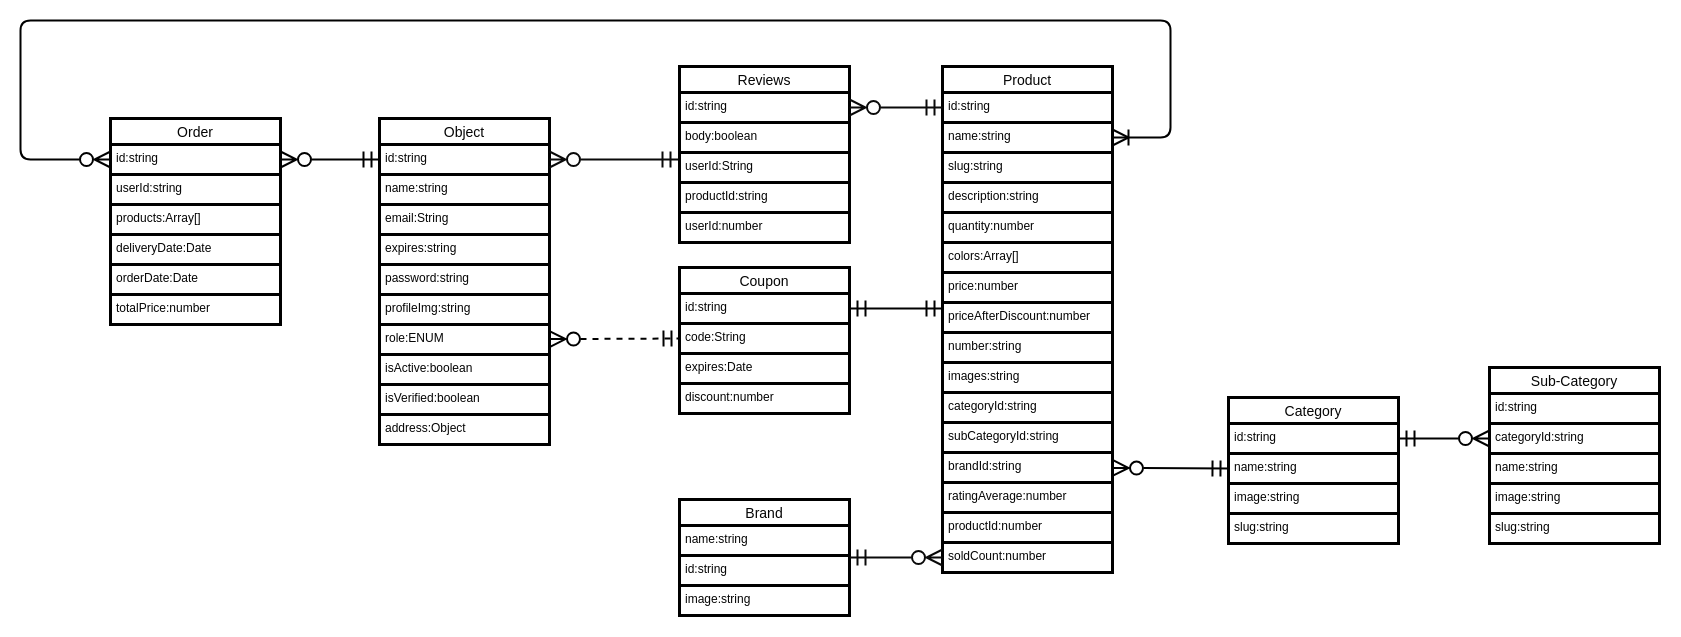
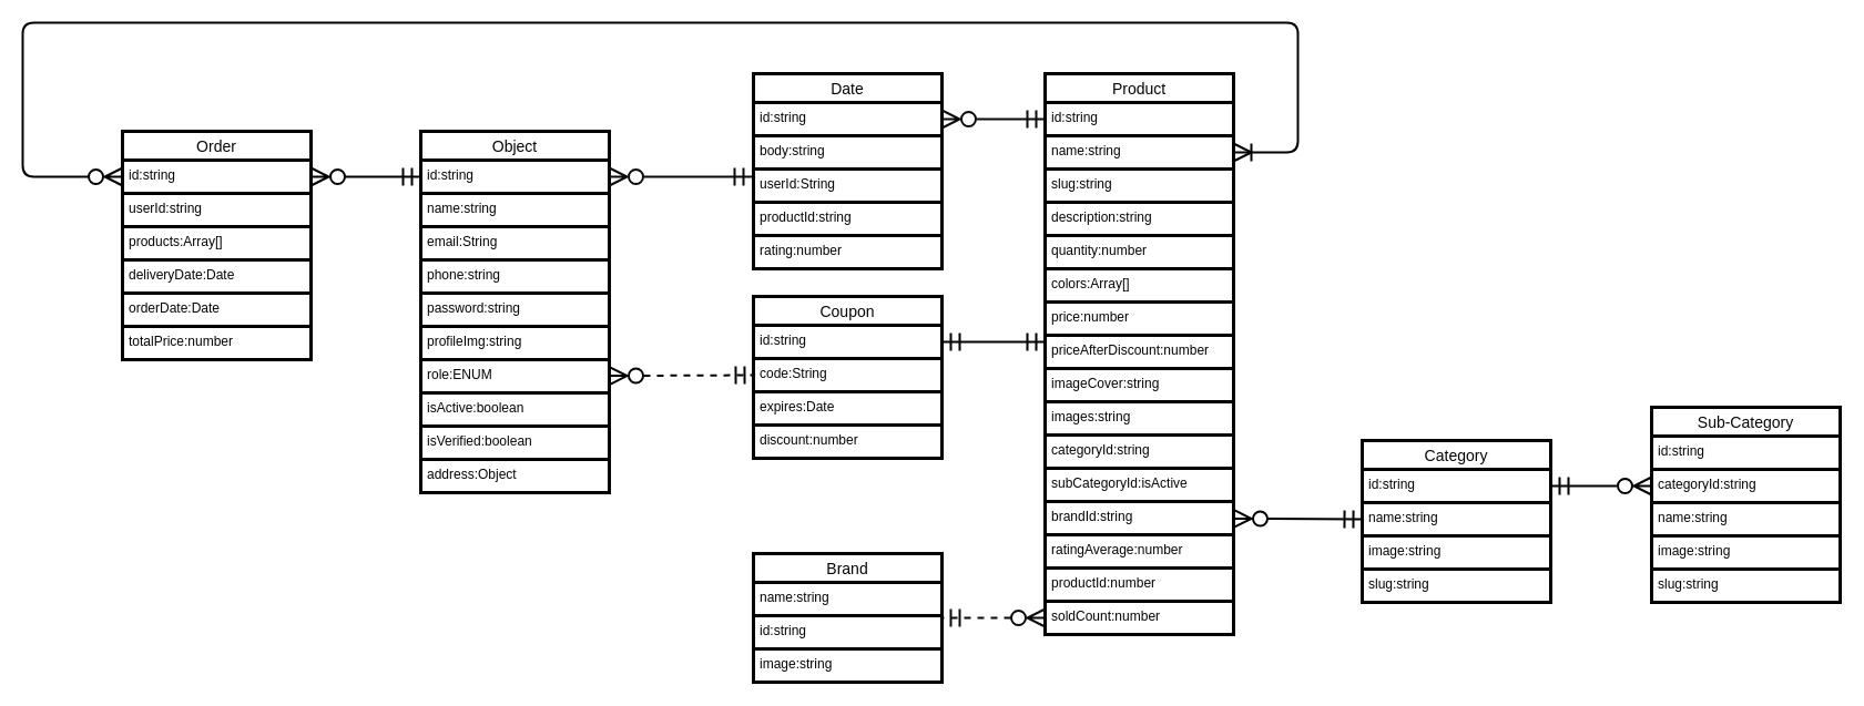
- <mxCell id="39" value="Reviews" style="swimlane;fontStyle=0;childLayout=stackLayout;horizontal=1;startSize=26;horizontalStack=0;resizeParent=1;resizeParentMax=0;resizeLast=0;collapsible=1;marginBottom=0;align=center;fontSize=14;fillColor=none;strokeColor=#000000;strokeWidth=3;fontColor=#050505;" parent="1" vertex="1"><mxGeometry x="679" y="66" width="170" height="176" as="geometry" /></mxCell>
+ <mxCell id="39" value="Date" style="swimlane;fontStyle=0;childLayout=stackLayout;horizontal=1;startSize=26;horizontalStack=0;resizeParent=1;resizeParentMax=0;resizeLast=0;collapsible=1;marginBottom=0;align=center;fontSize=14;fillColor=none;strokeColor=#000000;strokeWidth=3;fontColor=#050505;" parent="1" vertex="1"><mxGeometry x="679" y="66" width="170" height="176" as="geometry" /></mxCell>
- <mxCell id="41" value="body:boolean" style="text;spacingLeft=4;spacingRight=4;overflow=hidden;rotatable=0;points=[[0,0.5],[1,0.5]];portConstraint=eastwest;fontSize=12;fillColor=none;strokeColor=#000000;strokeWidth=3;fontStyle=0;fontColor=#050505;" parent="39" vertex="1"><mxGeometry y="56" width="170" height="30" as="geometry" /></mxCell>
+ <mxCell id="41" value="body:string" style="text;spacingLeft=4;spacingRight=4;overflow=hidden;rotatable=0;points=[[0,0.5],[1,0.5]];portConstraint=eastwest;fontSize=12;fillColor=none;strokeColor=#000000;strokeWidth=3;fontStyle=0;fontColor=#050505;" parent="39" vertex="1"><mxGeometry y="56" width="170" height="30" as="geometry" /></mxCell>
- <mxCell id="44" value="userId:number" style="text;spacingLeft=4;spacingRight=4;overflow=hidden;rotatable=0;points=[[0,0.5],[1,0.5]];portConstraint=eastwest;fontSize=12;fillColor=none;strokeColor=#000000;strokeWidth=3;fontStyle=0;fontColor=#050505;" parent="39" vertex="1"><mxGeometry y="146" width="170" height="30" as="geometry" /></mxCell>
+ <mxCell id="44" value="rating:number" style="text;spacingLeft=4;spacingRight=4;overflow=hidden;rotatable=0;points=[[0,0.5],[1,0.5]];portConstraint=eastwest;fontSize=12;fillColor=none;strokeColor=#000000;strokeWidth=3;fontStyle=0;fontColor=#050505;" parent="39" vertex="1"><mxGeometry y="146" width="170" height="30" as="geometry" /></mxCell>
- <mxCell id="23" value="expires:string" style="text;spacingLeft=4;spacingRight=4;overflow=hidden;rotatable=0;points=[[0,0.5],[1,0.5]];portConstraint=eastwest;fontSize=12;fillColor=none;strokeColor=#000000;strokeWidth=3;fontStyle=0;fontColor=#050505;" parent="19" vertex="1"><mxGeometry y="116" width="170" height="30" as="geometry" /></mxCell>
+ <mxCell id="23" value="phone:string" style="text;spacingLeft=4;spacingRight=4;overflow=hidden;rotatable=0;points=[[0,0.5],[1,0.5]];portConstraint=eastwest;fontSize=12;fillColor=none;strokeColor=#000000;strokeWidth=3;fontStyle=0;fontColor=#050505;" parent="19" vertex="1"><mxGeometry y="116" width="170" height="30" as="geometry" /></mxCell>
- <mxCell id="11" value="number:string" style="text;spacingLeft=4;spacingRight=4;overflow=hidden;rotatable=0;points=[[0,0.5],[1,0.5]];portConstraint=eastwest;fontSize=12;fillColor=none;strokeColor=#000000;strokeWidth=3;fontStyle=0;fontColor=#050505;" parent="2" vertex="1"><mxGeometry y="266" width="170" height="30" as="geometry" /></mxCell>
+ <mxCell id="11" value="imageCover:string" style="text;spacingLeft=4;spacingRight=4;overflow=hidden;rotatable=0;points=[[0,0.5],[1,0.5]];portConstraint=eastwest;fontSize=12;fillColor=none;strokeColor=#000000;strokeWidth=3;fontStyle=0;fontColor=#050505;" parent="2" vertex="1"><mxGeometry y="266" width="170" height="30" as="geometry" /></mxCell>
- <mxCell id="14" value="subCategoryId:string" style="text;spacingLeft=4;spacingRight=4;overflow=hidden;rotatable=0;points=[[0,0.5],[1,0.5]];portConstraint=eastwest;fontSize=12;fillColor=none;strokeColor=#000000;strokeWidth=3;fontStyle=0;fontColor=#050505;" parent="2" vertex="1"><mxGeometry y="356" width="170" height="30" as="geometry" /></mxCell>
+ <mxCell id="14" value="subCategoryId:isActive" style="text;spacingLeft=4;spacingRight=4;overflow=hidden;rotatable=0;points=[[0,0.5],[1,0.5]];portConstraint=eastwest;fontSize=12;fillColor=none;strokeColor=#000000;strokeWidth=3;fontStyle=0;fontColor=#050505;" parent="2" vertex="1"><mxGeometry y="356" width="170" height="30" as="geometry" /></mxCell>
- <mxCell id="57" style="edgeStyle=none;html=1;entryX=1;entryY=0.5;entryDx=0;entryDy=0;fontColor=#050505;fontStyle=0;strokeColor=#0A0A0A;endArrow=ERmandOne;endFill=0;endSize=13;startArrow=ERzeroToMany;startFill=0;startSize=13;strokeWidth=2;" parent="1" source="18" target="30" edge="1"><mxGeometry relative="1" as="geometry" /></mxCell>
+ <mxCell id="57" style="edgeStyle=none;html=1;entryX=1;entryY=0.5;entryDx=0;entryDy=0;fontColor=#050505;fontStyle=0;strokeColor=#0A0A0A;endArrow=ERmandOne;endFill=0;endSize=13;startArrow=ERzeroToMany;startFill=0;startSize=13;strokeWidth=2;dashed=1;" parent="1" source="18" target="30" edge="1"><mxGeometry relative="1" as="geometry" /></mxCell>
